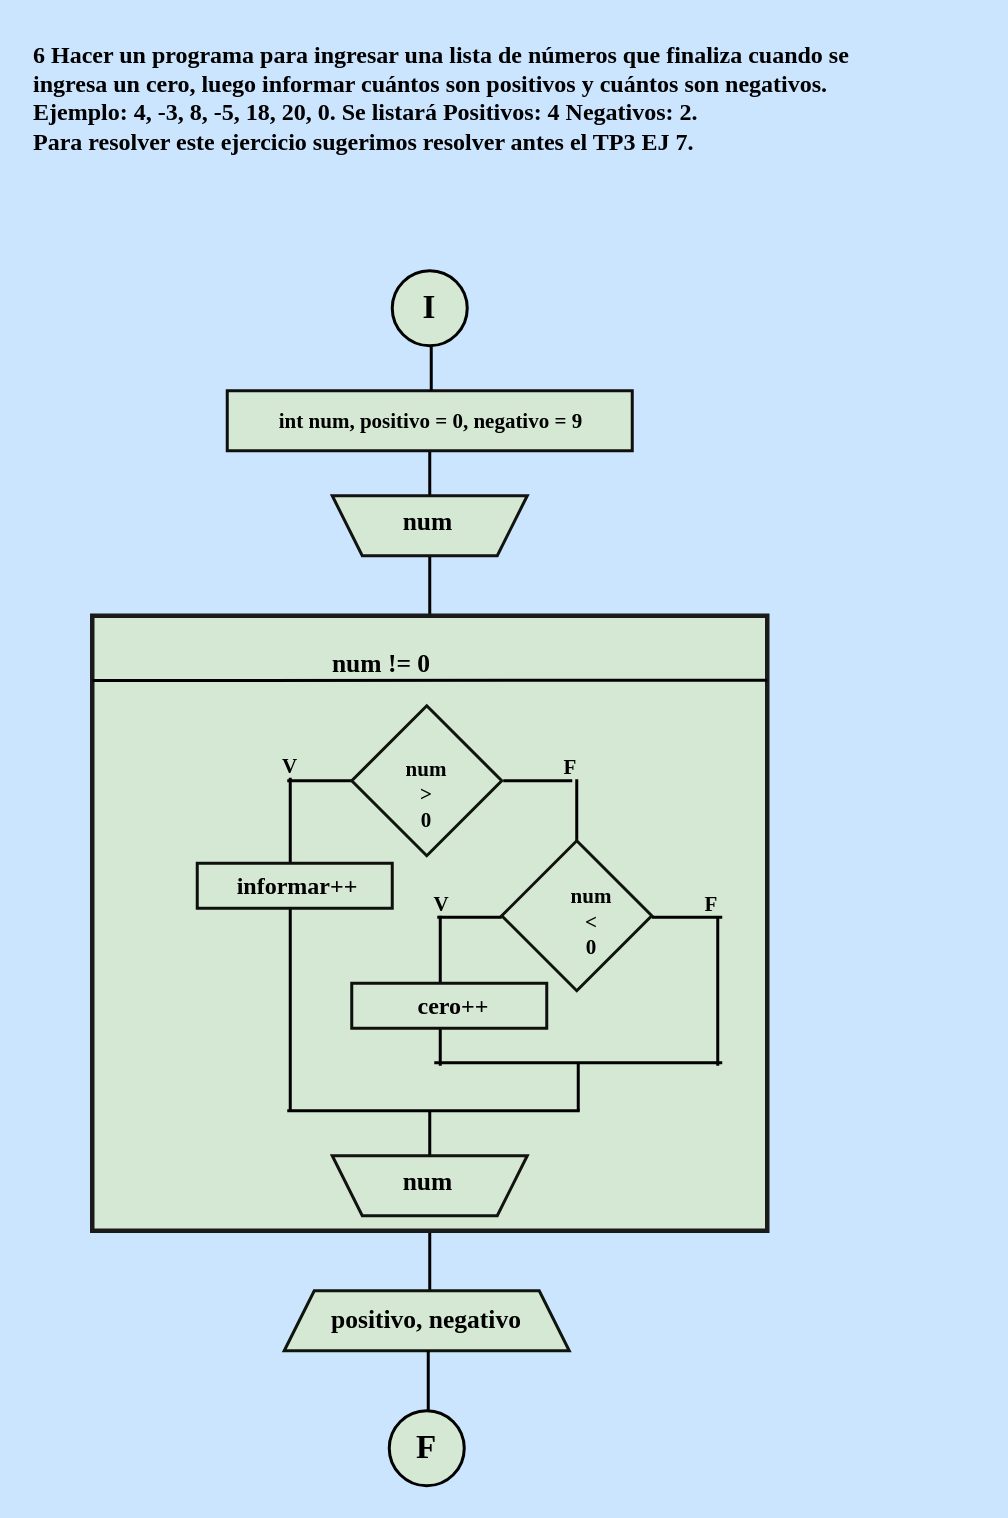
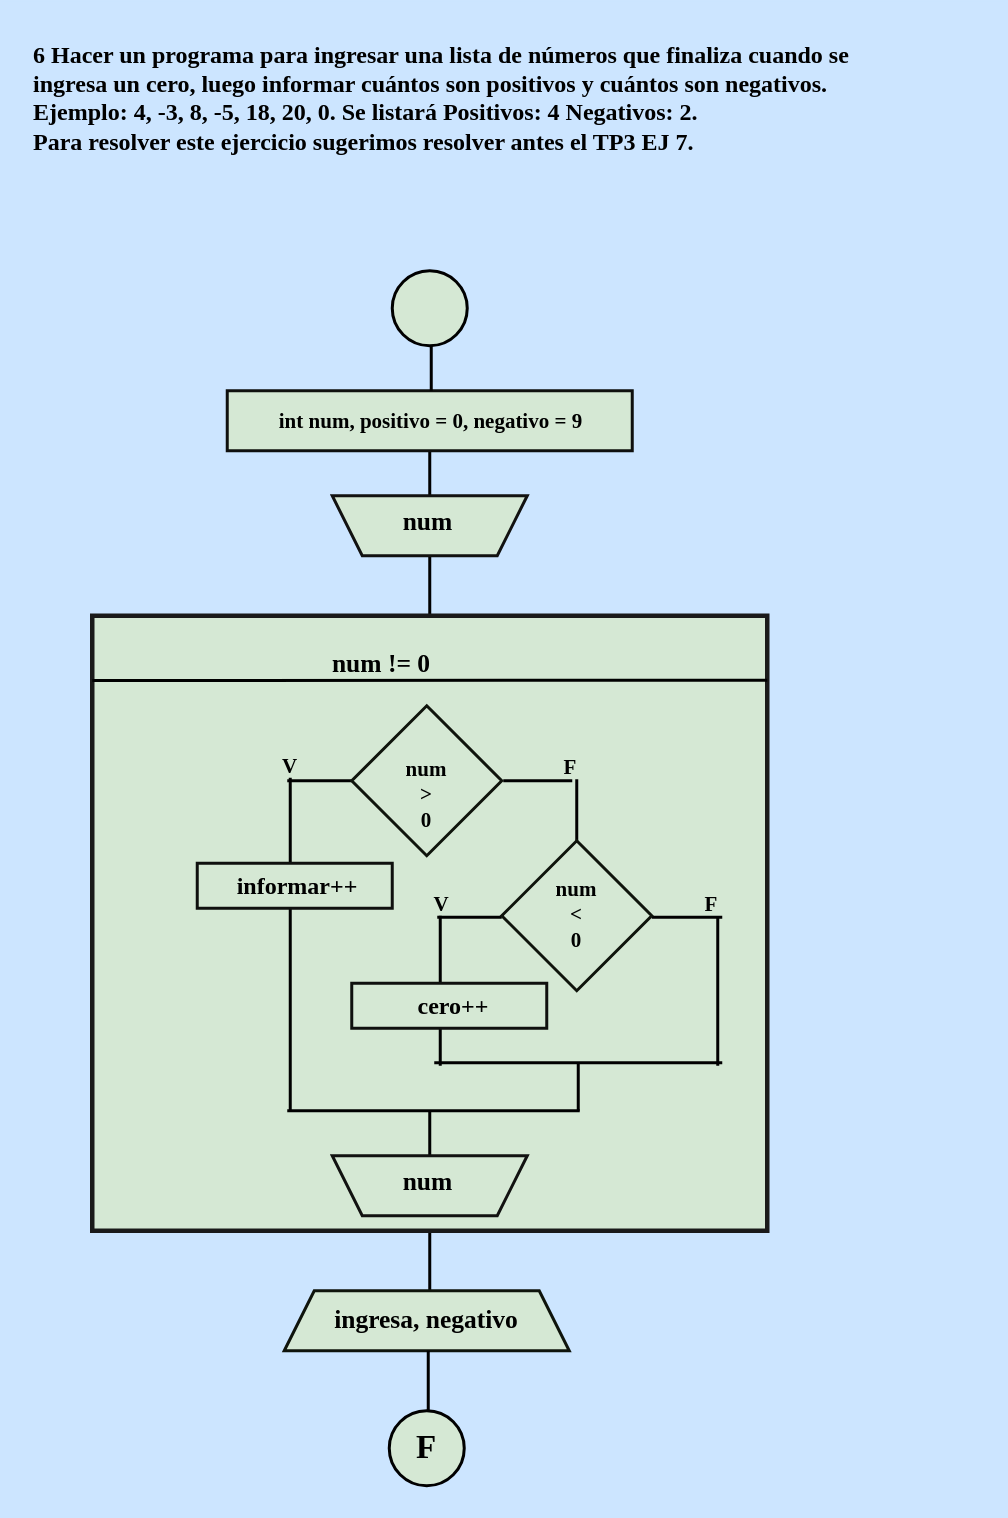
- <mxCell id="8" value="&lt;font face=&quot;Comic Sans MS&quot; color=&quot;#000000&quot;&gt;&lt;span style=&quot;font-size: 22px;&quot;&gt;&lt;b&gt;I&lt;/b&gt;&lt;/span&gt;&lt;/font&gt;" style="text;strokeColor=none;align=center;fillColor=none;html=1;verticalAlign=middle;whiteSpace=wrap;rounded=0;fontFamily=Architects Daughter;fontSource=https%3A%2F%2Ffonts.googleapis.com%2Fcss%3Ffamily%3DArchitects%2BDaughter;container=0;" vertex="1" parent="3"><mxGeometry x="205" y="10" width="40" height="30" as="geometry" /></mxCell>
- <mxCell id="38" value="&lt;b&gt;&lt;font style=&quot;font-size: 14px;&quot; color=&quot;#000000&quot; face=&quot;Comic Sans MS&quot;&gt;num&lt;/font&gt;&lt;/b&gt;&lt;div&gt;&lt;font face=&quot;Comic Sans MS&quot; color=&quot;#000000&quot;&gt;&lt;span style=&quot;font-size: 14px;&quot;&gt;&lt;b&gt;&amp;lt;&lt;/b&gt;&lt;/span&gt;&lt;/font&gt;&lt;/div&gt;&lt;div&gt;&lt;b&gt;&lt;font style=&quot;font-size: 14px;&quot; color=&quot;#000000&quot; face=&quot;Comic Sans MS&quot;&gt;0&lt;/font&gt;&lt;/b&gt;&lt;/div&gt;" style="text;strokeColor=none;align=center;fillColor=none;html=1;verticalAlign=middle;whiteSpace=wrap;rounded=0;fontFamily=Architects Daughter;fontSource=https://fonts.googleapis.com/css?family=Architects+Daughter;container=0;" vertex="1" parent="3"><mxGeometry x="313" y="410" width="40" height="50" as="geometry" /></mxCell>
+ <mxCell id="38" value="&lt;b&gt;&lt;font style=&quot;font-size: 14px;&quot; color=&quot;#000000&quot; face=&quot;Comic Sans MS&quot;&gt;num&lt;/font&gt;&lt;/b&gt;&lt;div&gt;&lt;font face=&quot;Comic Sans MS&quot; color=&quot;#000000&quot;&gt;&lt;span style=&quot;font-size: 14px;&quot;&gt;&lt;b&gt;&amp;lt;&lt;/b&gt;&lt;/span&gt;&lt;/font&gt;&lt;/div&gt;&lt;div&gt;&lt;b&gt;&lt;font style=&quot;font-size: 14px;&quot; color=&quot;#000000&quot; face=&quot;Comic Sans MS&quot;&gt;0&lt;/font&gt;&lt;/b&gt;&lt;/div&gt;" style="text;strokeColor=none;align=center;fillColor=none;html=1;verticalAlign=middle;whiteSpace=wrap;rounded=0;fontFamily=Architects Daughter;fontSource=https://fonts.googleapis.com/css?family=Architects+Daughter;container=0;" vertex="1" parent="3"><mxGeometry x="303" y="405" width="40" height="50" as="geometry" /></mxCell>
- <mxCell id="50" value="&lt;font size=&quot;1&quot; face=&quot;Comic Sans MS&quot; color=&quot;#000000&quot;&gt;&lt;b style=&quot;font-size: 17px;&quot;&gt;positivo, negativo&lt;/b&gt;&lt;/font&gt;" style="text;strokeColor=none;align=center;fillColor=none;html=1;verticalAlign=middle;whiteSpace=wrap;rounded=0;fontFamily=Architects Daughter;fontSource=https://fonts.googleapis.com/css?family=Architects+Daughter;container=0;" vertex="1" parent="48"><mxGeometry x="15" width="160" height="40" as="geometry" /></mxCell>
+ <mxCell id="50" value="&lt;font size=&quot;1&quot; face=&quot;Comic Sans MS&quot; color=&quot;#000000&quot;&gt;&lt;b style=&quot;font-size: 17px;&quot;&gt;ingresa, negativo&lt;/b&gt;&lt;/font&gt;" style="text;strokeColor=none;align=center;fillColor=none;html=1;verticalAlign=middle;whiteSpace=wrap;rounded=0;fontFamily=Architects Daughter;fontSource=https://fonts.googleapis.com/css?family=Architects+Daughter;container=0;" vertex="1" parent="48"><mxGeometry x="15" width="160" height="40" as="geometry" /></mxCell>
